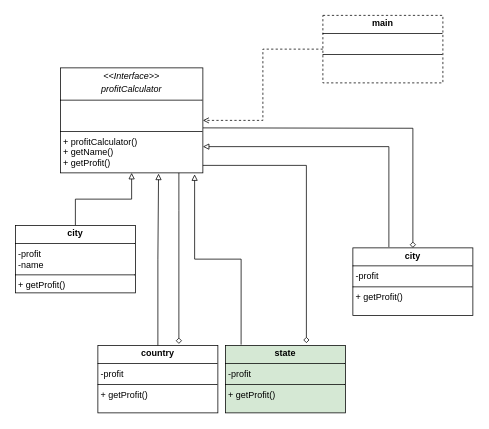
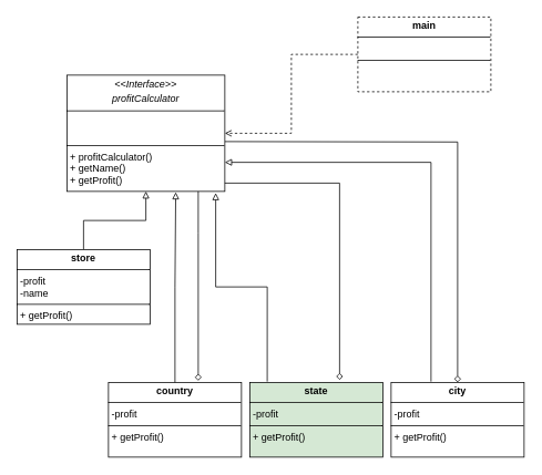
- <mxCell id="5" value="&lt;p style=&quot;margin:0px;margin-top:4px;text-align:center;&quot;&gt;&lt;b&gt;city&lt;/b&gt;&lt;/p&gt;&lt;hr size=&quot;1&quot; style=&quot;border-style:solid;&quot;&gt;&lt;p style=&quot;margin:0px;margin-left:4px;&quot;&gt;-profit&lt;/p&gt;&lt;p style=&quot;margin:0px;margin-left:4px;&quot;&gt;-name&lt;/p&gt;&lt;hr size=&quot;1&quot; style=&quot;border-style:solid;&quot;&gt;&lt;p style=&quot;margin:0px;margin-left:4px;&quot;&gt;+ getProfit()&lt;/p&gt;" style="verticalAlign=top;align=left;overflow=fill;html=1;whiteSpace=wrap;" vertex="1" parent="1"><mxGeometry x="20" y="300" width="160" height="90" as="geometry" /></mxCell>
+ <mxCell id="5" value="&lt;p style=&quot;margin:0px;margin-top:4px;text-align:center;&quot;&gt;&lt;b&gt;store&lt;/b&gt;&lt;/p&gt;&lt;hr size=&quot;1&quot; style=&quot;border-style:solid;&quot;&gt;&lt;p style=&quot;margin:0px;margin-left:4px;&quot;&gt;-profit&lt;/p&gt;&lt;p style=&quot;margin:0px;margin-left:4px;&quot;&gt;-name&lt;/p&gt;&lt;hr size=&quot;1&quot; style=&quot;border-style:solid;&quot;&gt;&lt;p style=&quot;margin:0px;margin-left:4px;&quot;&gt;+ getProfit()&lt;/p&gt;" style="verticalAlign=top;align=left;overflow=fill;html=1;whiteSpace=wrap;" vertex="1" parent="1"><mxGeometry x="20" y="300" width="160" height="90" as="geometry" /></mxCell>
- <mxCell id="9" value="&lt;p style=&quot;margin:0px;margin-top:4px;text-align:center;&quot;&gt;&lt;b&gt;city&lt;/b&gt;&lt;/p&gt;&lt;hr size=&quot;1&quot; style=&quot;border-style:solid;&quot;&gt;&lt;p style=&quot;margin:0px;margin-left:4px;&quot;&gt;-profit&lt;/p&gt;&lt;hr size=&quot;1&quot; style=&quot;border-style:solid;&quot;&gt;&lt;p style=&quot;margin:0px;margin-left:4px;&quot;&gt;+ getProfit()&lt;/p&gt;" style="verticalAlign=top;align=left;overflow=fill;html=1;whiteSpace=wrap;" vertex="1" parent="1"><mxGeometry x="470" y="330" width="160" height="90" as="geometry" /></mxCell>
+ <mxCell id="9" value="&lt;p style=&quot;margin:0px;margin-top:4px;text-align:center;&quot;&gt;&lt;b&gt;city&lt;/b&gt;&lt;/p&gt;&lt;hr size=&quot;1&quot; style=&quot;border-style:solid;&quot;&gt;&lt;p style=&quot;margin:0px;margin-left:4px;&quot;&gt;-profit&lt;/p&gt;&lt;hr size=&quot;1&quot; style=&quot;border-style:solid;&quot;&gt;&lt;p style=&quot;margin:0px;margin-left:4px;&quot;&gt;+ getProfit()&lt;/p&gt;" style="verticalAlign=top;align=left;overflow=fill;html=1;whiteSpace=wrap;" vertex="1" parent="1"><mxGeometry x="470" y="460" width="160" height="90" as="geometry" /></mxCell>
